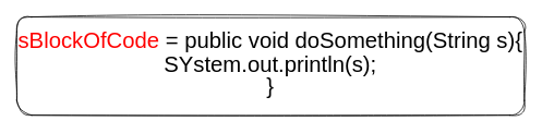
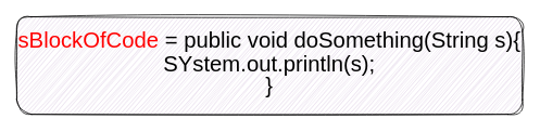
- <mxCell id="2" value="&lt;div style=&quot;line-height: 190%;&quot;&gt;&lt;font style=&quot;font-size: 27px;&quot;&gt;&lt;font style=&quot;color: rgb(255, 0, 0);&quot;&gt;sBlockOfCode&lt;/font&gt; = public void doSomething(String s){&lt;/font&gt;&lt;div&gt;&lt;font style=&quot;font-size: 27px;&quot;&gt;SYstem.out.println(s);&lt;/font&gt;&lt;/div&gt;&lt;div&gt;&lt;font style=&quot;font-size: 27px;&quot;&gt;}&lt;/font&gt;&lt;/div&gt;&lt;/div&gt;" style="rounded=1;whiteSpace=wrap;html=1;sketch=1;curveFitting=1;jiggle=2;" vertex="1" parent="1"><mxGeometry x="20" y="20" width="620" height="120" as="geometry" /></mxCell>
+ <mxCell id="2" value="&lt;div style=&quot;line-height: 190%;&quot;&gt;&lt;font style=&quot;font-size: 27px;&quot;&gt;&lt;font style=&quot;color: rgb(255, 0, 0);&quot;&gt;sBlockOfCode&lt;/font&gt; = public void doSomething(String s){&lt;/font&gt;&lt;div&gt;&lt;font style=&quot;font-size: 27px;&quot;&gt;SYstem.out.println(s);&lt;/font&gt;&lt;/div&gt;&lt;div&gt;&lt;font style=&quot;font-size: 27px;&quot;&gt;}&lt;/font&gt;&lt;/div&gt;&lt;/div&gt;" style="rounded=1;whiteSpace=wrap;html=1;sketch=1;curveFitting=1;jiggle=2;fillColor=#e1d5e7;" vertex="1" parent="1"><mxGeometry x="20" y="20" width="620" height="120" as="geometry" /></mxCell>
